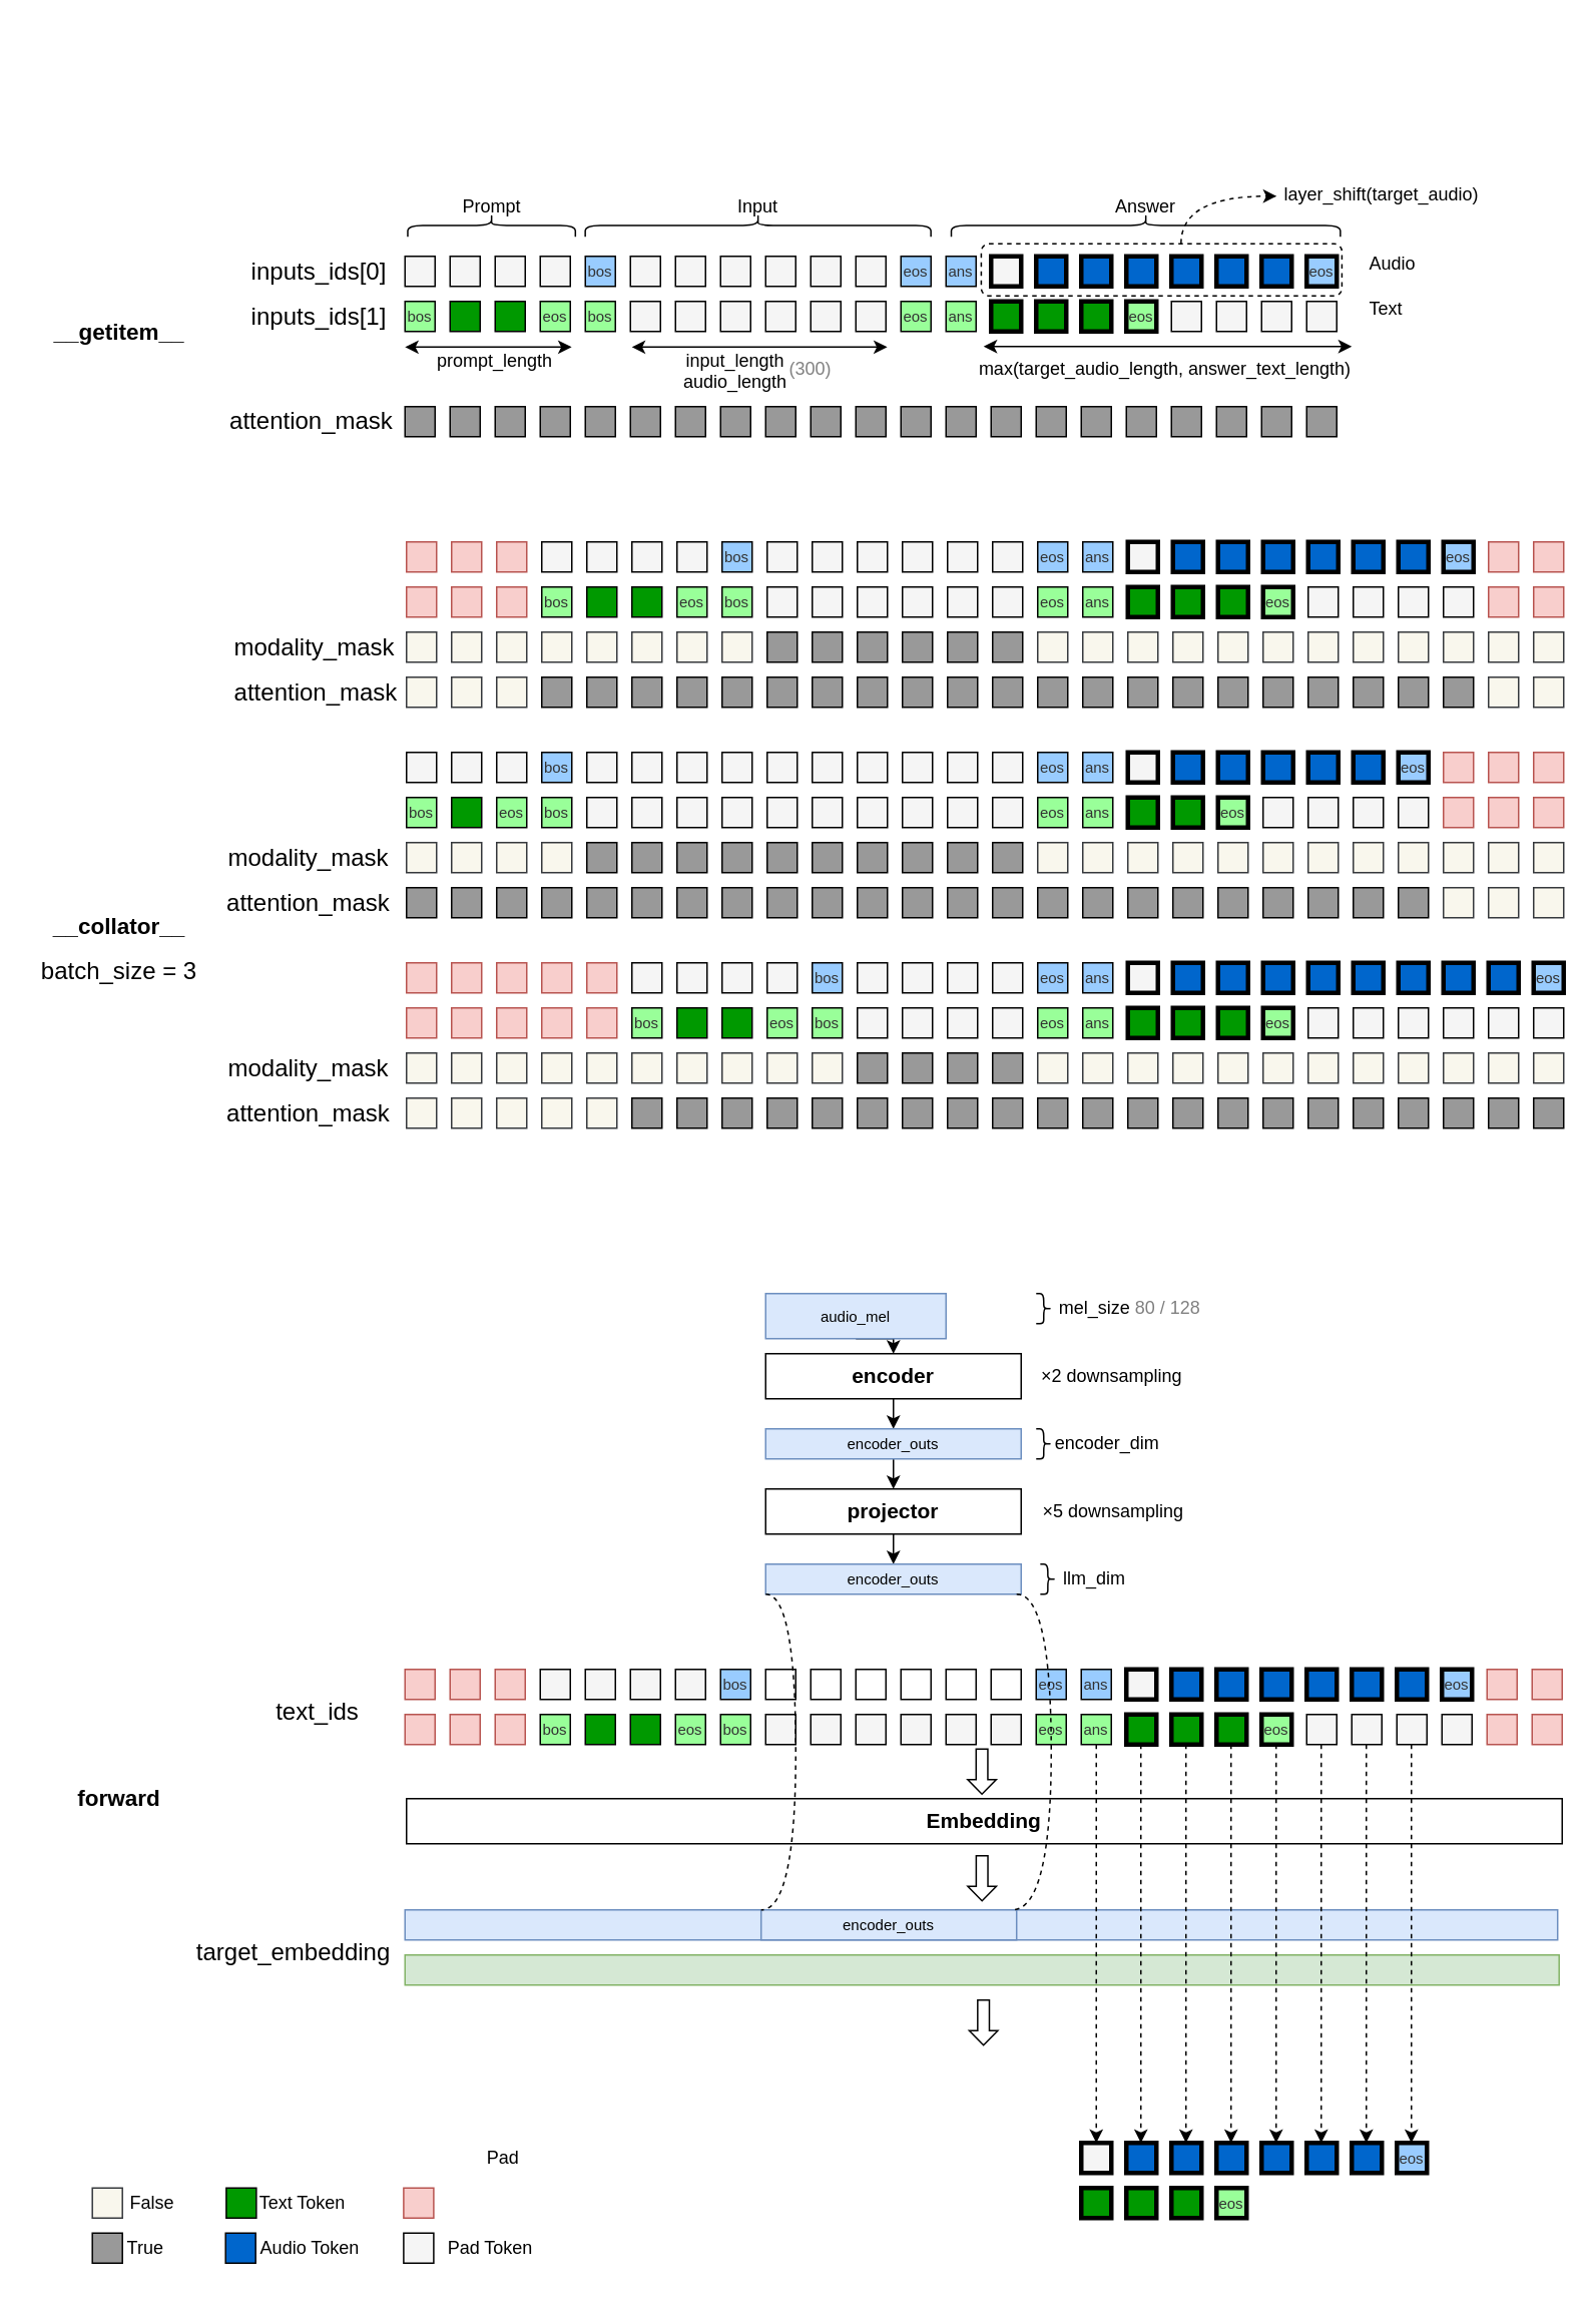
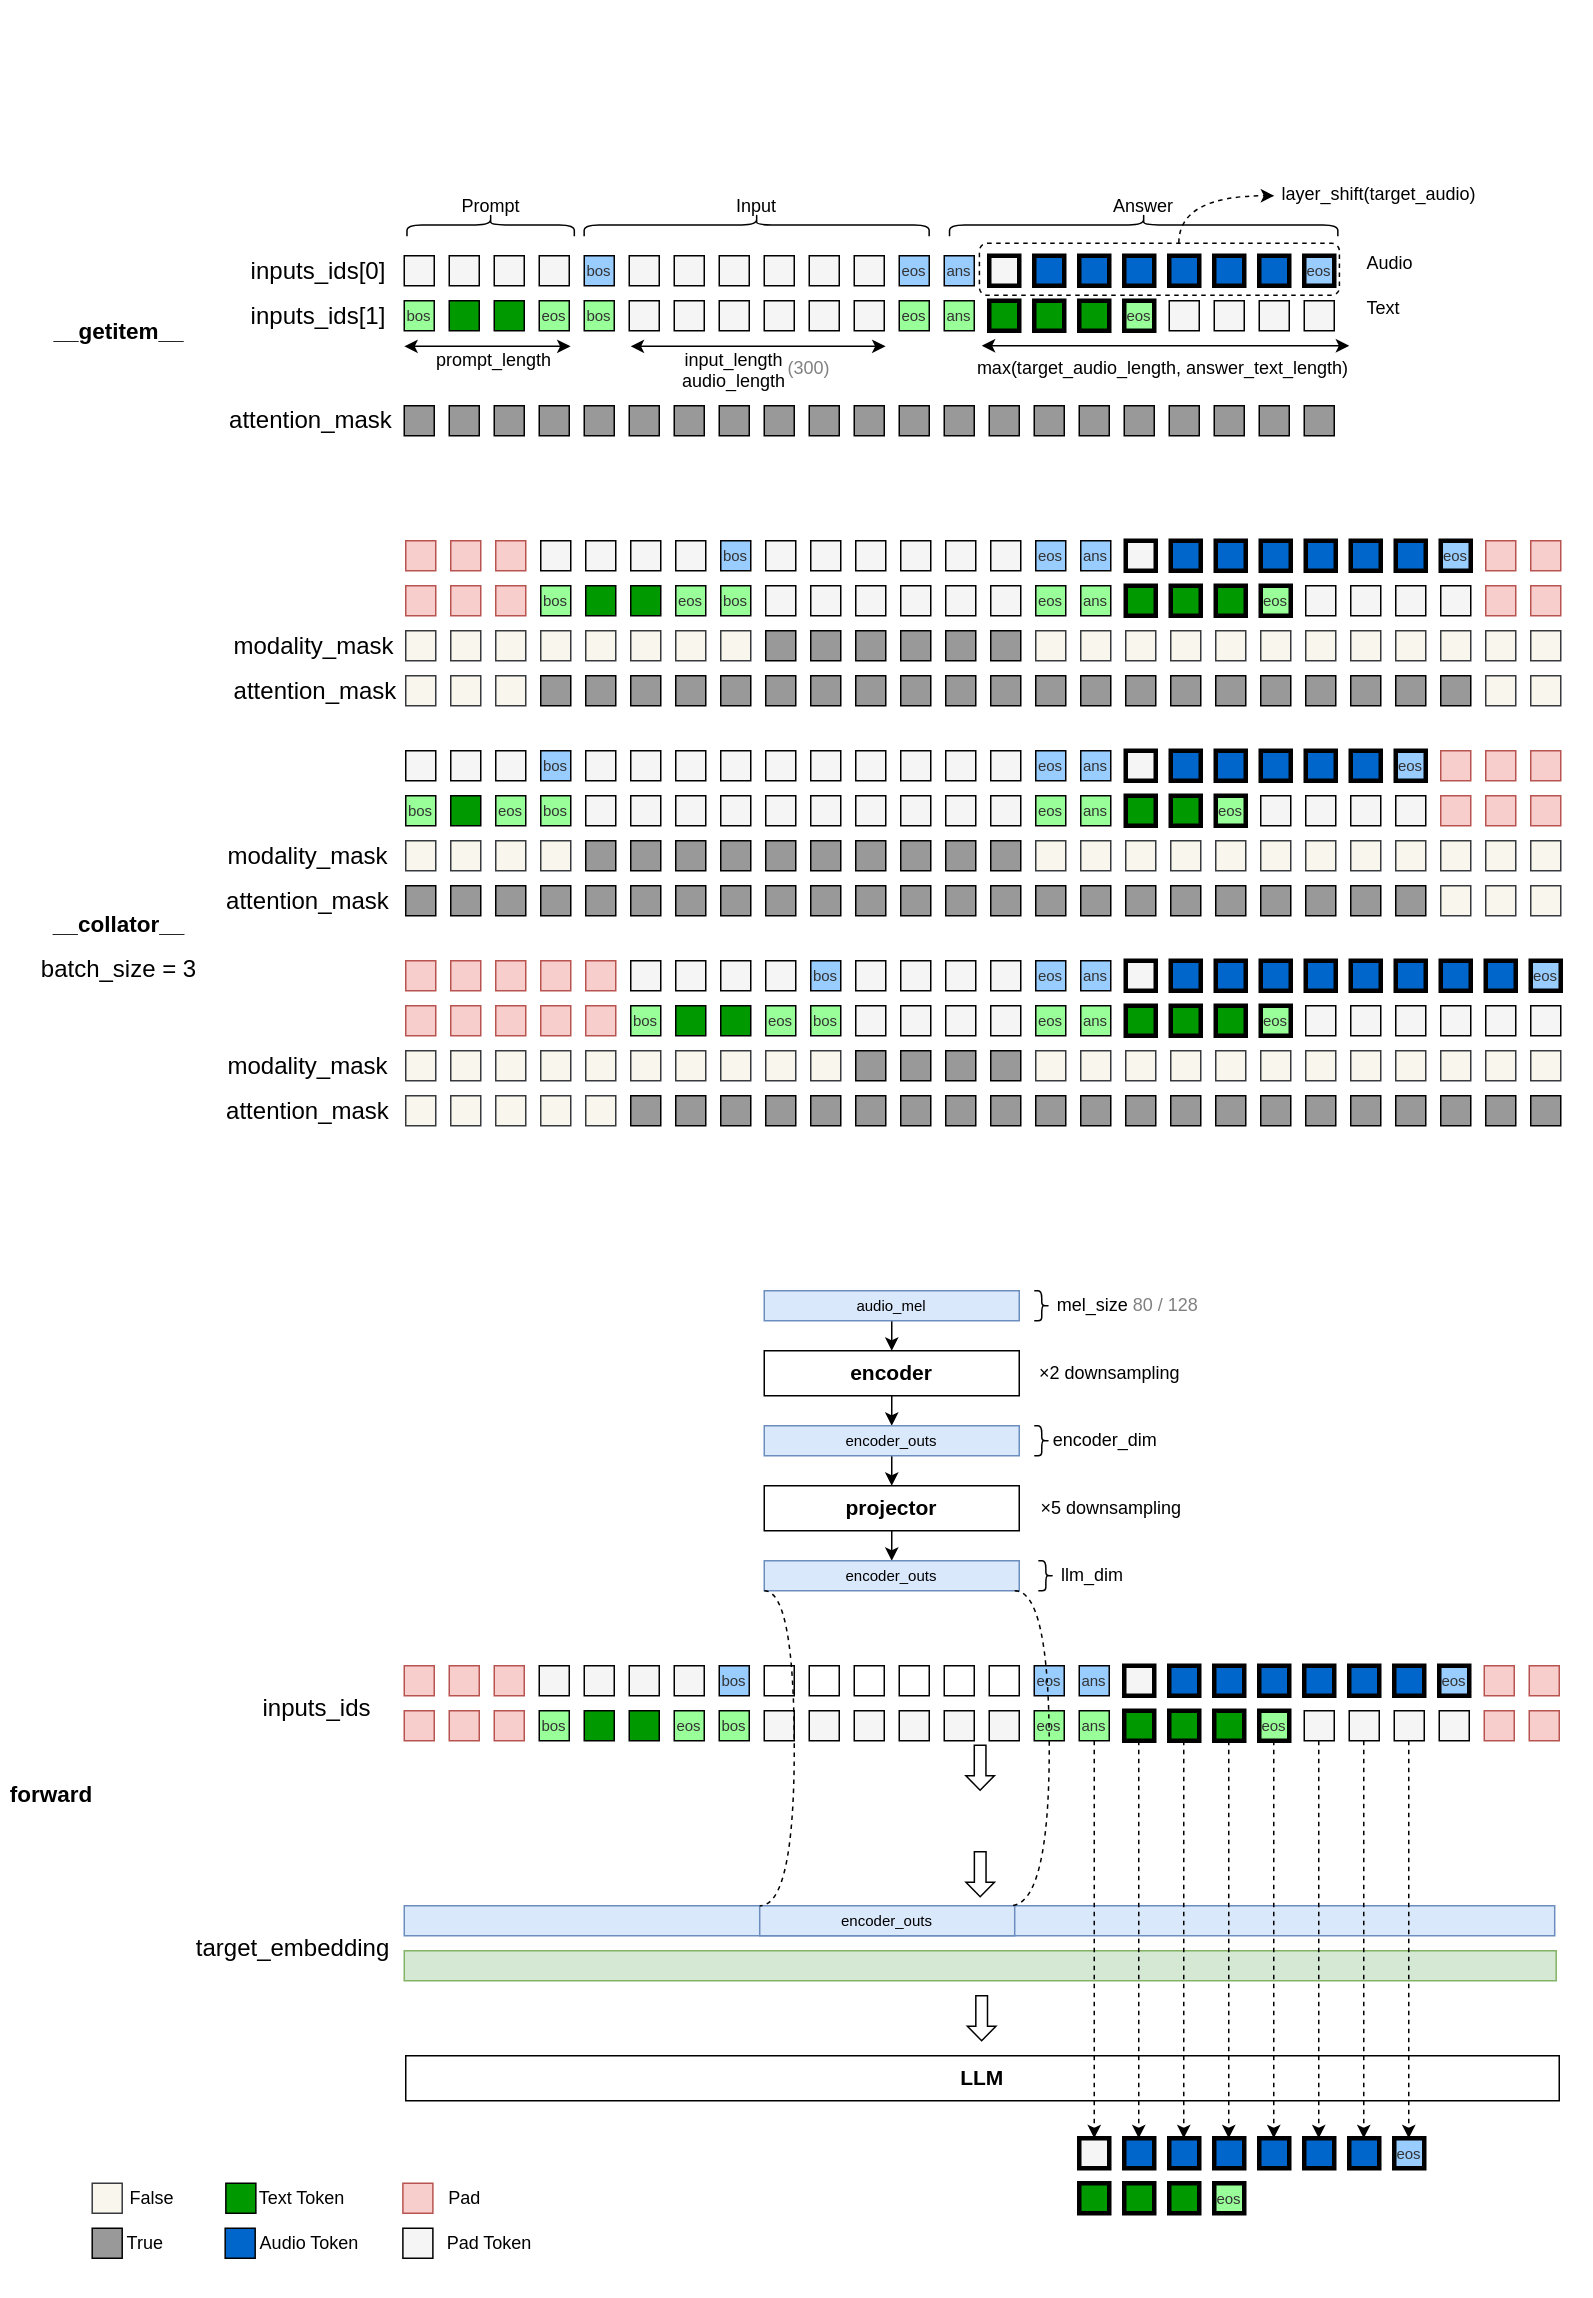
- <mxCell id="474" value="audio_mel" style="rounded=0;whiteSpace=wrap;html=1;fillColor=#dae8fc;strokeColor=#6c8ebf;fontSize=10;align=center;verticalAlign=middle;fontFamily=Helvetica;strokeWidth=1;" vertex="1" parent="1"><mxGeometry x="509" y="860" width="120" height="30" as="geometry" /></mxCell>
+ <mxCell id="474" value="audio_mel" style="rounded=0;whiteSpace=wrap;html=1;fillColor=#dae8fc;strokeColor=#6c8ebf;fontSize=10;align=center;verticalAlign=middle;fontFamily=Helvetica;strokeWidth=1;" vertex="1" parent="1"><mxGeometry x="509" y="860" width="170" height="20" as="geometry" /></mxCell>
- <mxCell id="520" value="&lt;font style=&quot;font-size: 16px;&quot;&gt;&lt;span&gt;text_ids&lt;/span&gt;&lt;/font&gt;" style="text;html=1;align=center;verticalAlign=middle;whiteSpace=wrap;rounded=0;fontStyle=0" vertex="1" parent="1"><mxGeometry x="152.94" y="1130" width="116.06" height="15.37" as="geometry" /></mxCell>
+ <mxCell id="520" value="&lt;font style=&quot;font-size: 16px;&quot;&gt;&lt;span&gt;inputs_ids&lt;/span&gt;&lt;/font&gt;" style="text;html=1;align=center;verticalAlign=middle;whiteSpace=wrap;rounded=0;fontStyle=0" vertex="1" parent="1"><mxGeometry x="152.94" y="1130" width="116.06" height="15.37" as="geometry" /></mxCell>
- <mxCell id="420" value="&lt;b&gt;&lt;font&gt;forward&lt;/font&gt;&lt;/b&gt;" style="text;html=1;align=center;verticalAlign=middle;whiteSpace=wrap;rounded=0;fontSize=15;" vertex="1" parent="1"><mxGeometry x="49" y="1180" width="60" height="30" as="geometry" /></mxCell>
+ <mxCell id="420" value="&lt;b&gt;&lt;font&gt;forward&lt;/font&gt;&lt;/b&gt;" style="text;html=1;align=center;verticalAlign=middle;whiteSpace=wrap;rounded=0;fontSize=15;" vertex="1" parent="1"><mxGeometry x="4" y="1180" width="60" height="30" as="geometry" /></mxCell>
- <mxCell id="490" value="&lt;b&gt;&lt;font style=&quot;font-size: 14px;&quot;&gt;Embedding&lt;/font&gt;&lt;/b&gt;" style="rounded=0;whiteSpace=wrap;html=1;" vertex="1" parent="1"><mxGeometry x="270" y="1196" width="769" height="30" as="geometry" /></mxCell>
+ <mxCell id="498" value="&lt;b&gt;&lt;font style=&quot;font-size: 14px;&quot;&gt;LLM&lt;/font&gt;&lt;/b&gt;" style="rounded=0;whiteSpace=wrap;html=1;" vertex="1" parent="1"><mxGeometry x="270" y="1370" width="769" height="30" as="geometry" /></mxCell>
- <mxCell id="417" value="Pad" style="text;html=1;align=center;verticalAlign=middle;whiteSpace=wrap;rounded=0;" vertex="1" parent="1"><mxGeometry x="318.53" y="1420" width="31.44" height="30" as="geometry" /></mxCell>
+ <mxCell id="417" value="Pad" style="text;html=1;align=center;verticalAlign=middle;whiteSpace=wrap;rounded=0;" vertex="1" parent="1"><mxGeometry x="293.53" y="1450" width="31.44" height="30" as="geometry" /></mxCell>
